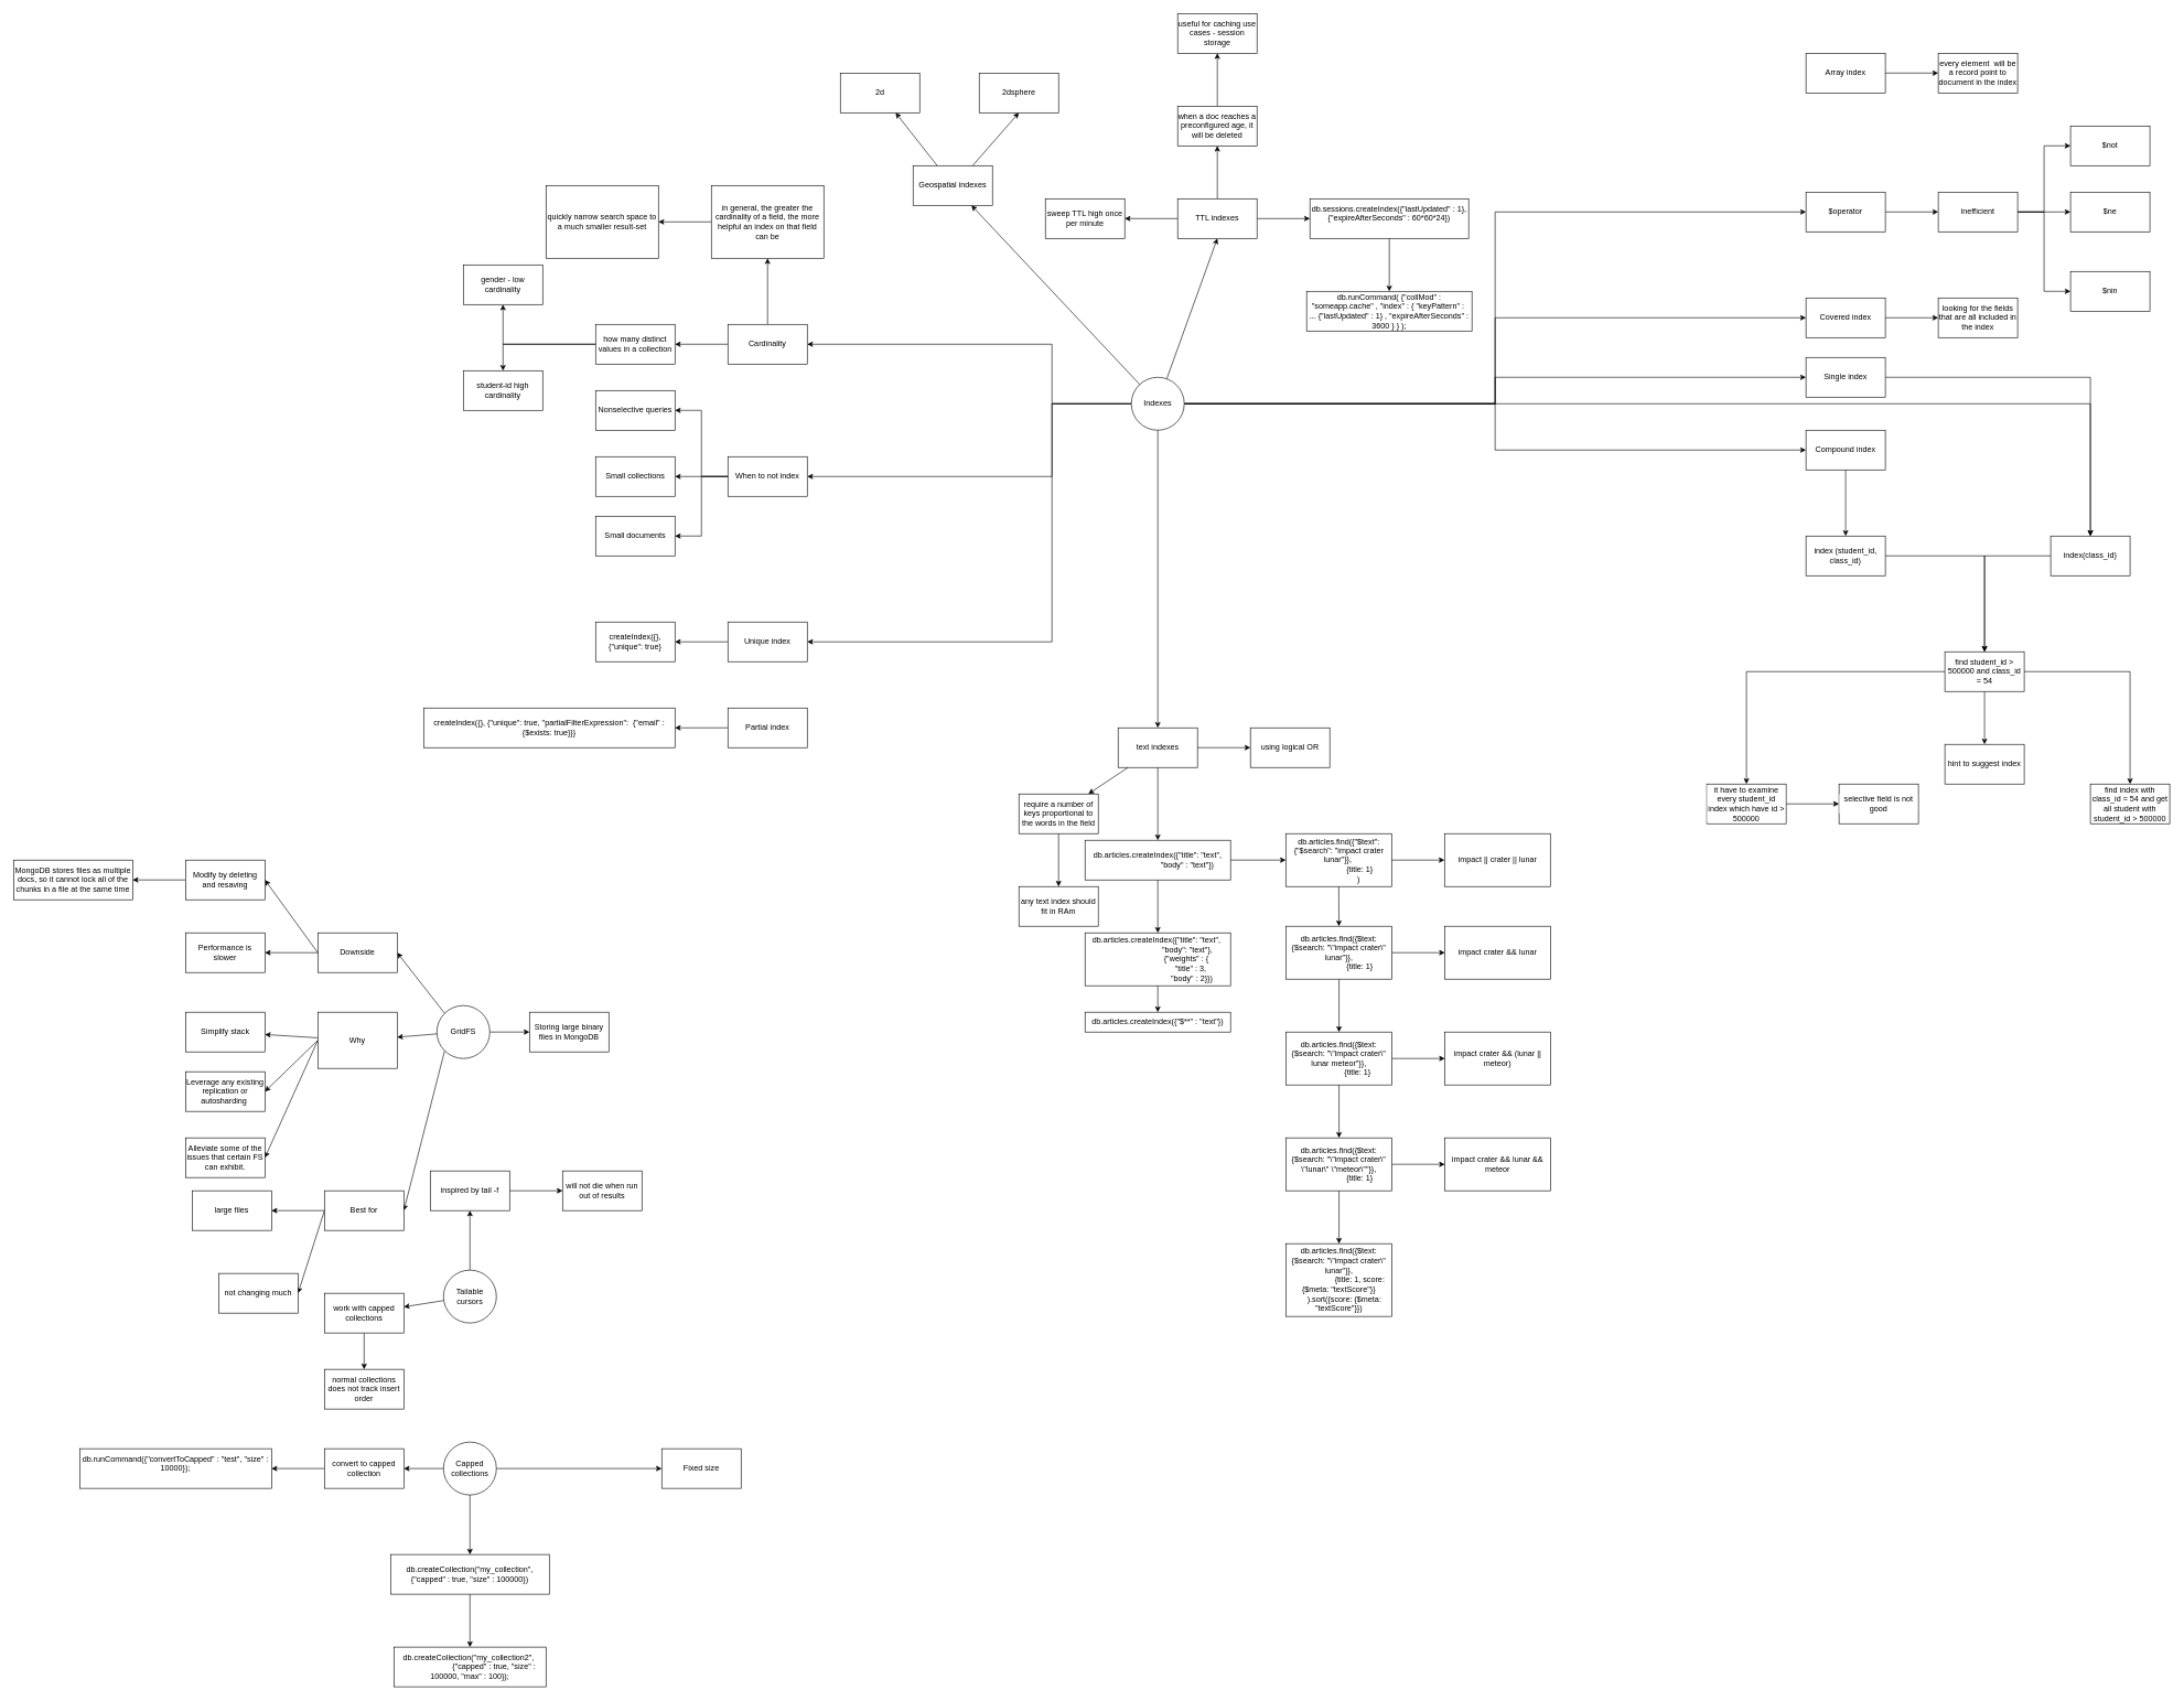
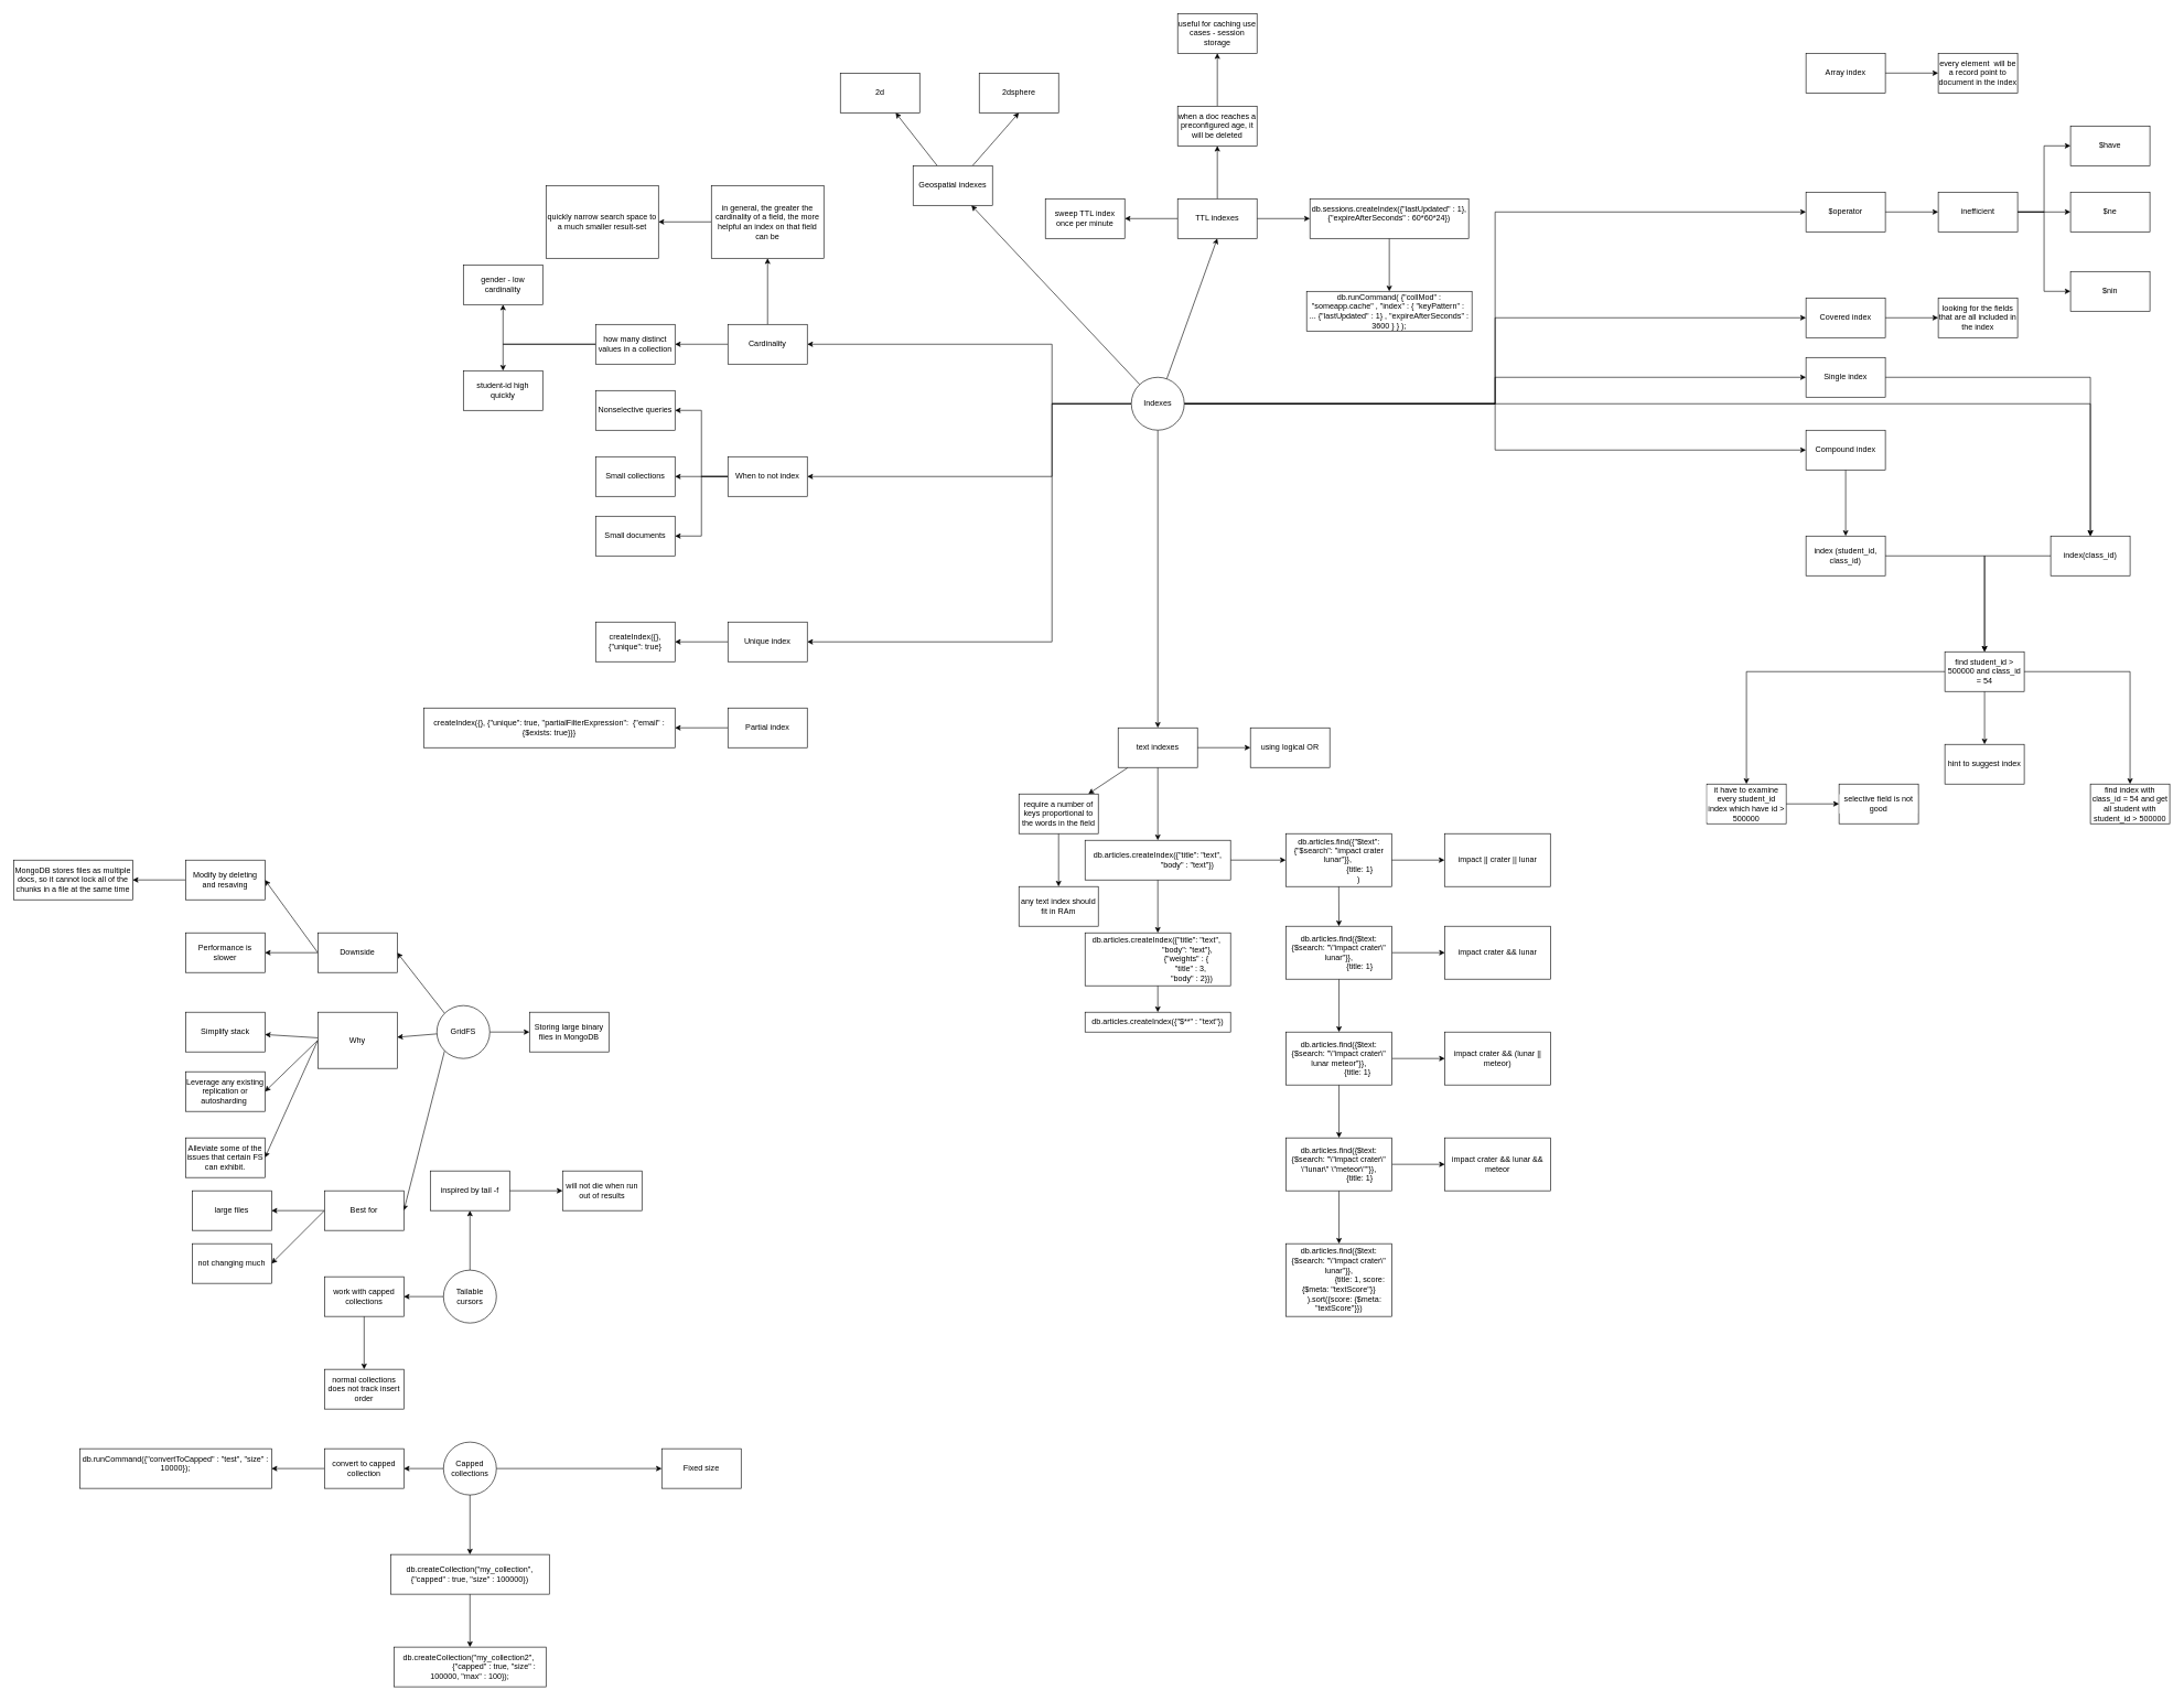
- <mxCell id="41" value="$not" style="rounded=0;whiteSpace=wrap;html=1;fillColor=default;strokeColor=default;fontColor=default;" parent="1" vertex="1"><mxGeometry x="3130" y="190" width="120" height="60" as="geometry" /></mxCell>
+ <mxCell id="41" value="$have" style="rounded=0;whiteSpace=wrap;html=1;fillColor=default;strokeColor=default;fontColor=default;" parent="1" vertex="1"><mxGeometry x="3130" y="190" width="120" height="60" as="geometry" /></mxCell>
- <mxCell id="135" value="sweep TTL high once per minute" style="whiteSpace=wrap;html=1;" vertex="1" parent="1"><mxGeometry x="1580" y="300" width="120" height="60" as="geometry" /></mxCell>
+ <mxCell id="135" value="sweep TTL index once per minute" style="whiteSpace=wrap;html=1;" vertex="1" parent="1"><mxGeometry x="1580" y="300" width="120" height="60" as="geometry" /></mxCell>
- <mxCell id="53" value="student-id high cardinality" style="whiteSpace=wrap;html=1;fillColor=default;strokeColor=default;fontColor=default;" parent="1" vertex="1"><mxGeometry x="700" y="560" width="120" height="60" as="geometry" /></mxCell>
+ <mxCell id="53" value="student-id high quickly" style="whiteSpace=wrap;html=1;fillColor=default;strokeColor=default;fontColor=default;" parent="1" vertex="1"><mxGeometry x="700" y="560" width="120" height="60" as="geometry" /></mxCell>
- <mxCell id="161" value="not changing much" style="whiteSpace=wrap;html=1;" vertex="1" parent="1"><mxGeometry x="330" y="1925" width="120" height="60" as="geometry" /></mxCell>
+ <mxCell id="161" value="not changing much" style="whiteSpace=wrap;html=1;" vertex="1" parent="1"><mxGeometry x="290" y="1880" width="120" height="60" as="geometry" /></mxCell>
- <mxCell id="123" value="work with capped collections" style="whiteSpace=wrap;html=1;" vertex="1" parent="1"><mxGeometry x="490" y="1955" width="120" height="60" as="geometry" /></mxCell>
+ <mxCell id="123" value="work with capped collections" style="whiteSpace=wrap;html=1;" vertex="1" parent="1"><mxGeometry x="490" y="1930" width="120" height="60" as="geometry" /></mxCell>
